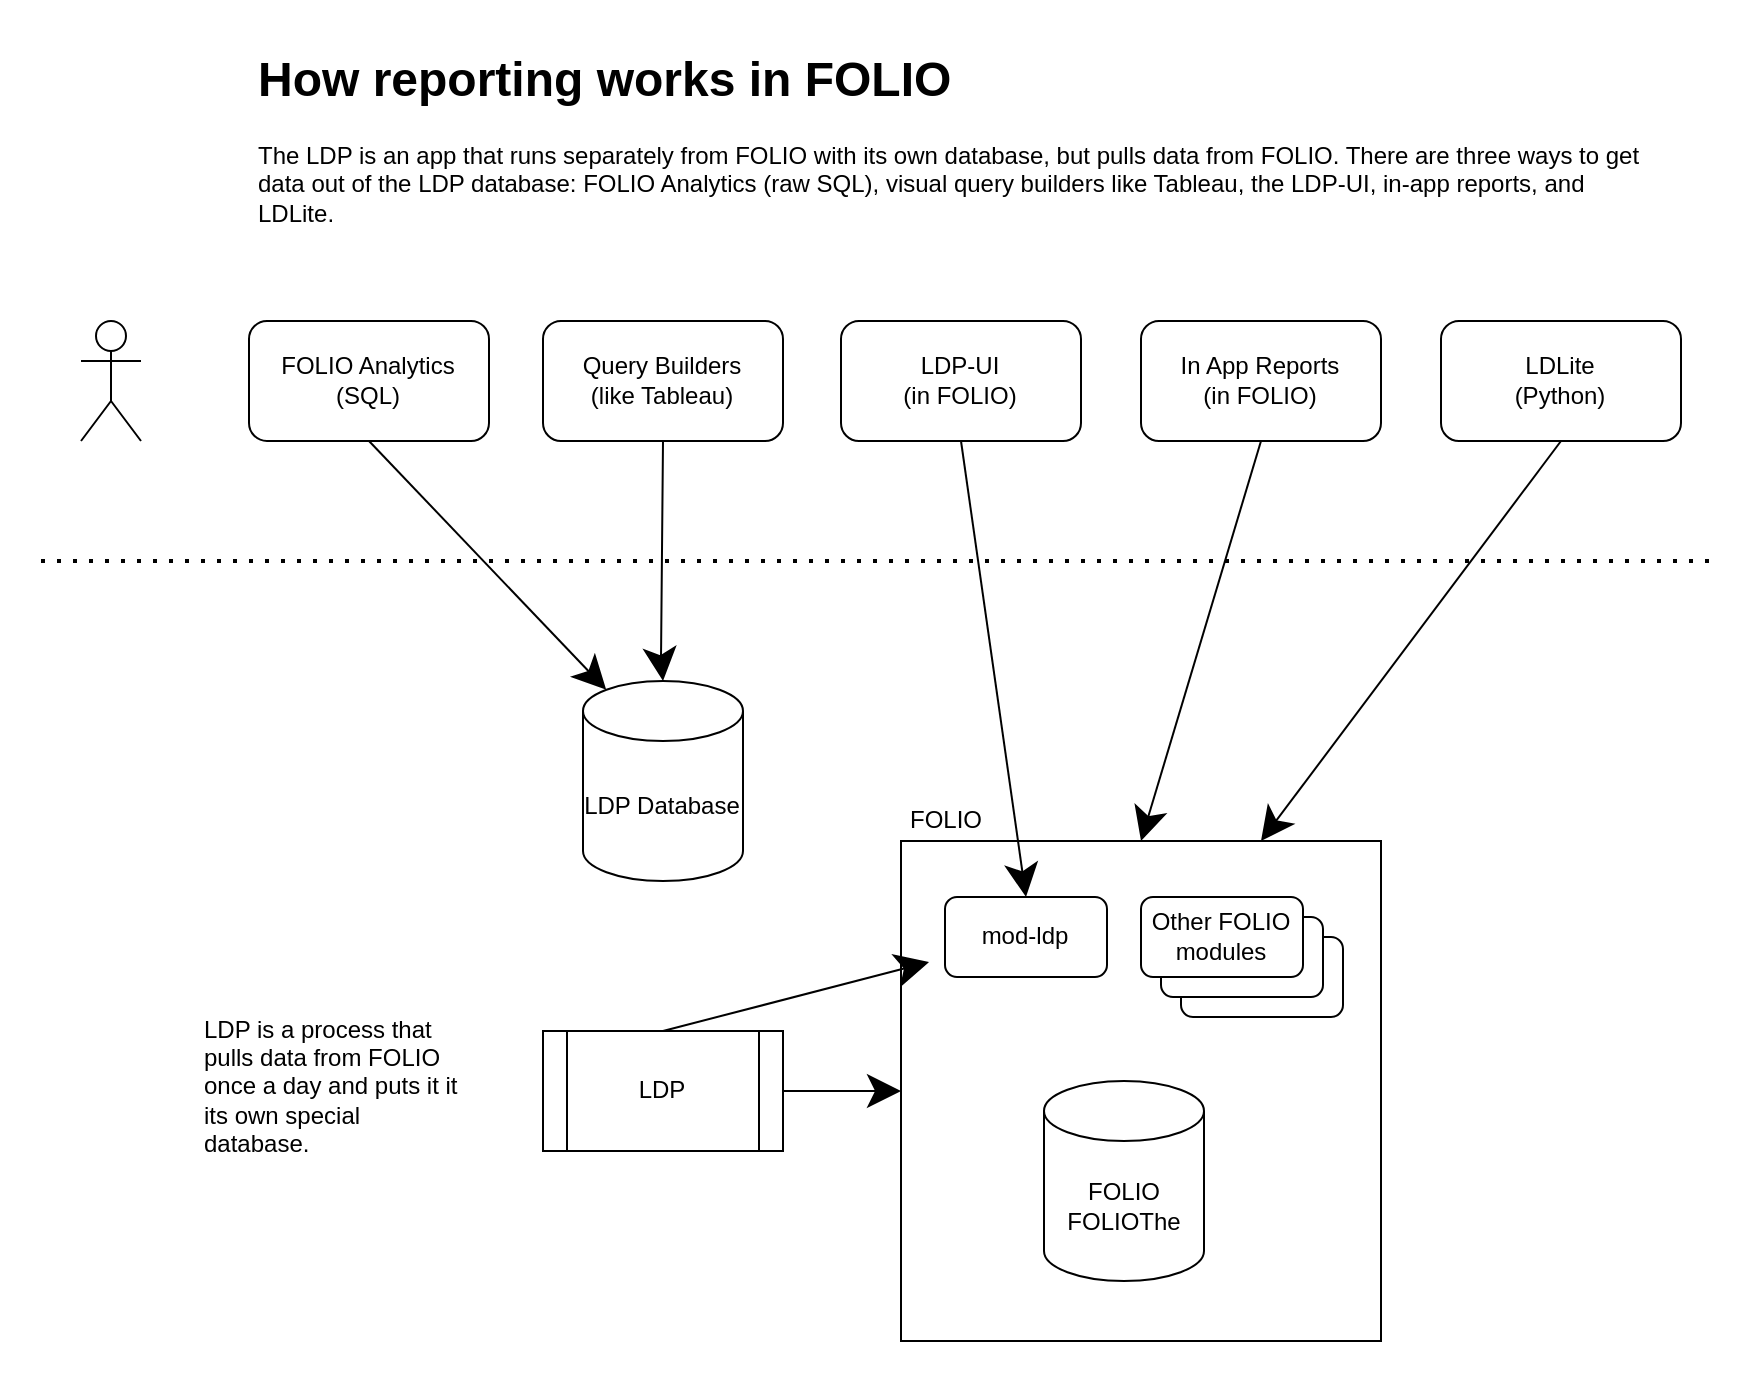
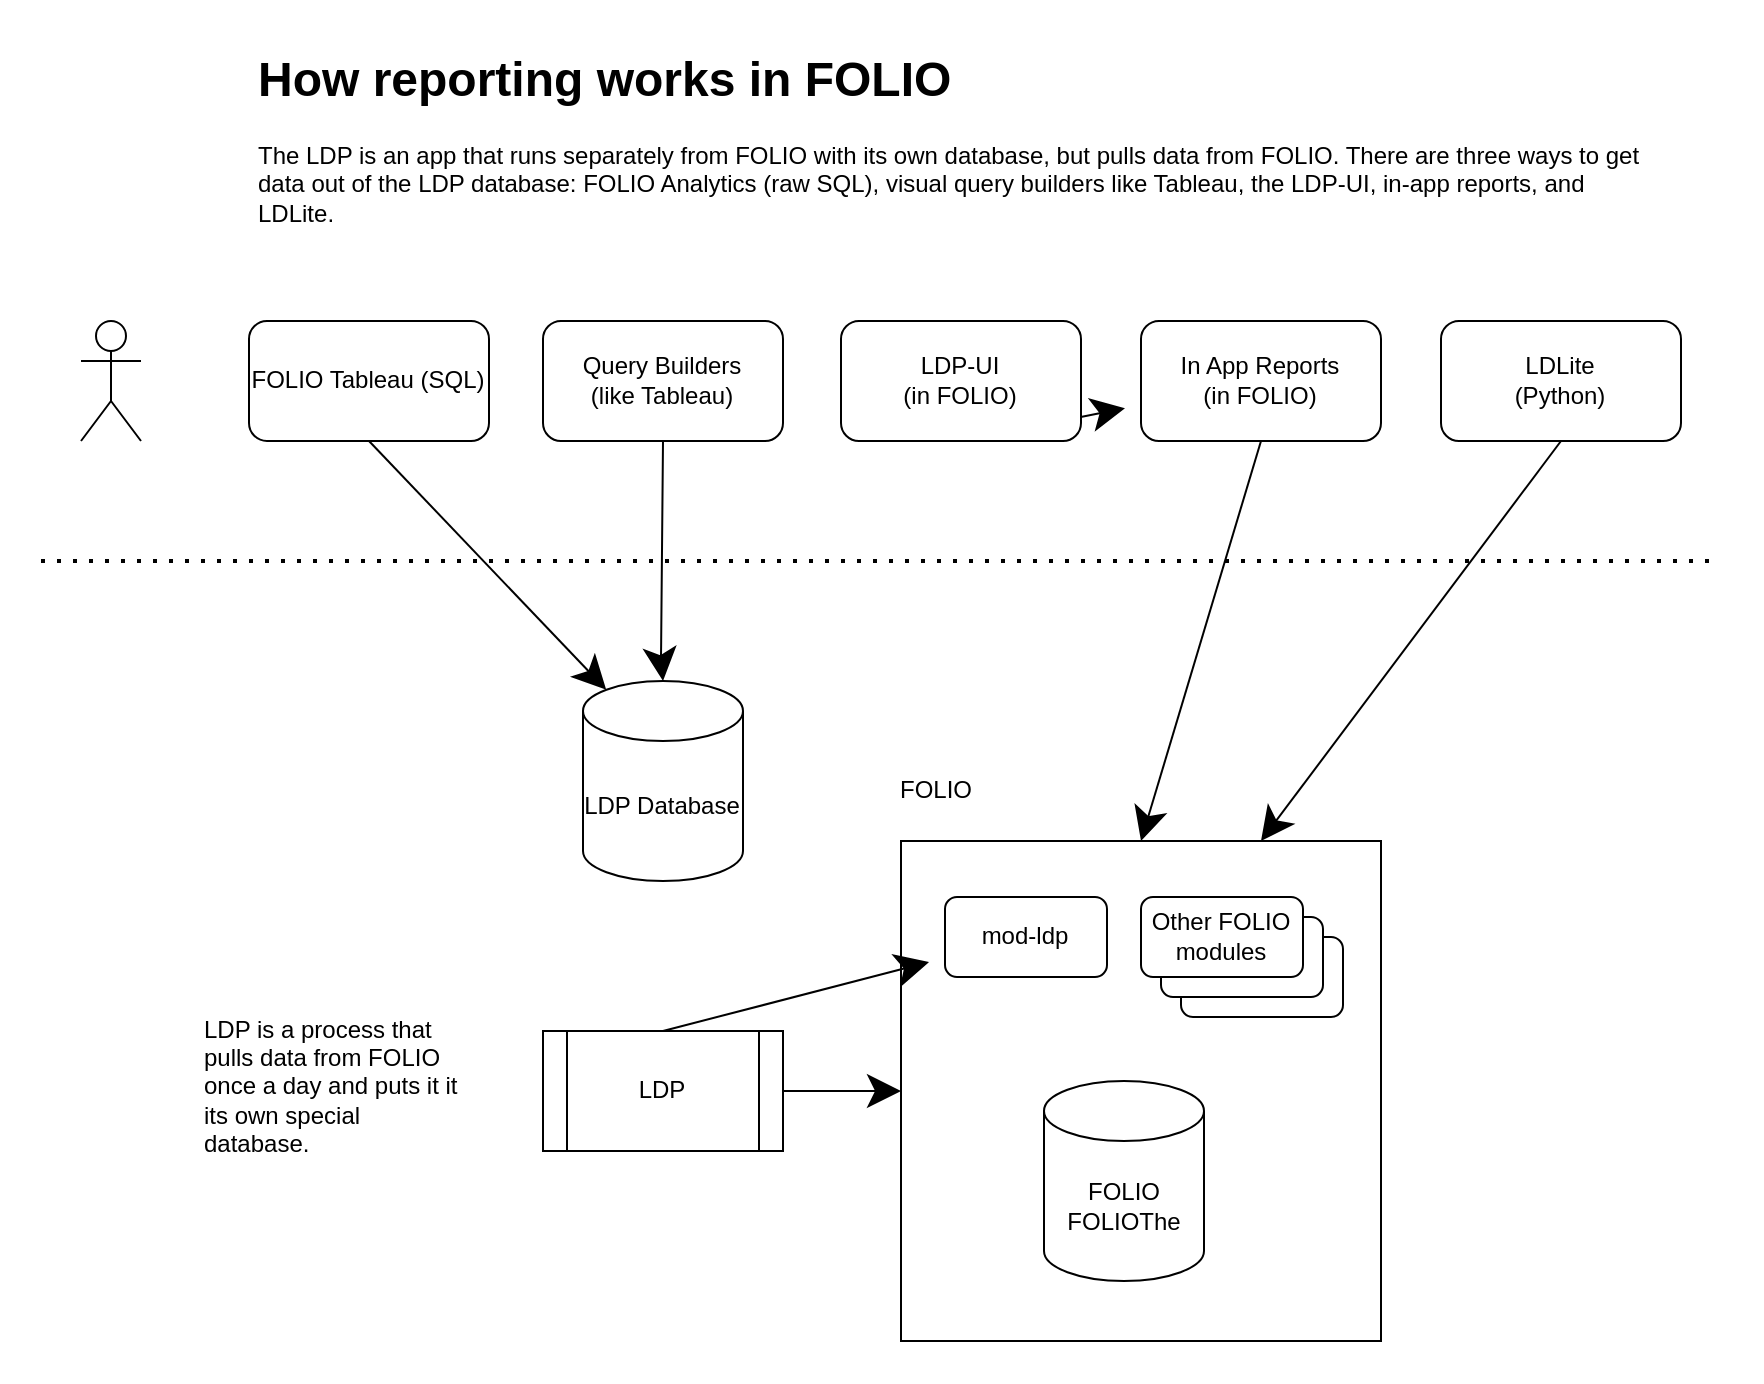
- <mxCell id="8" value="FOLIO Analytics (SQL)" style="rounded=1;whiteSpace=wrap;html=1;hachureGap=4;pointerEvents=0;" parent="1" vertex="1"><mxGeometry x="124" y="160" width="120" height="60" as="geometry" /></mxCell>
+ <mxCell id="8" value="FOLIO Tableau (SQL)" style="rounded=1;whiteSpace=wrap;html=1;hachureGap=4;pointerEvents=0;" parent="1" vertex="1"><mxGeometry x="124" y="160" width="120" height="60" as="geometry" /></mxCell>
- <mxCell id="4" value="" style="endArrow=classic;html=1;startSize=14;endSize=14;sourcePerimeterSpacing=8;targetPerimeterSpacing=8;exitX=0.5;exitY=1;exitDx=0;exitDy=0;fontSize=11;entryX=0.5;entryY=0;entryDx=0;entryDy=0;" parent="1" source="10" target="3" edge="1"><mxGeometry width="50" height="50" relative="1" as="geometry"><mxPoint x="930" y="1170" as="sourcePoint" /><mxPoint x="498" y="540" as="targetPoint" /></mxGeometry></mxCell>
+ <mxCell id="4" value="" style="endArrow=classic;html=1;startSize=14;endSize=14;sourcePerimeterSpacing=8;targetPerimeterSpacing=8;exitX=0.5;exitY=1;exitDx=0;exitDy=0;fontSize=11;" parent="1" source="10" target="9" edge="1"><mxGeometry width="50" height="50" relative="1" as="geometry"><mxPoint x="930" y="1170" as="sourcePoint" /><mxPoint x="498" y="540" as="targetPoint" /></mxGeometry></mxCell>
- <mxCell id="20" value="FOLIO" style="text;html=1;strokeColor=none;fillColor=none;align=center;verticalAlign=middle;whiteSpace=wrap;rounded=0;hachureGap=4;pointerEvents=0;" vertex="1" parent="1"><mxGeometry x="453" y="400" width="40" height="20" as="geometry" /></mxCell>
+ <mxCell id="20" value="FOLIO" style="text;html=1;strokeColor=none;fillColor=none;align=center;verticalAlign=middle;whiteSpace=wrap;rounded=0;hachureGap=4;pointerEvents=0;" vertex="1" parent="1"><mxGeometry x="448" y="385" width="40" height="20" as="geometry" /></mxCell>
